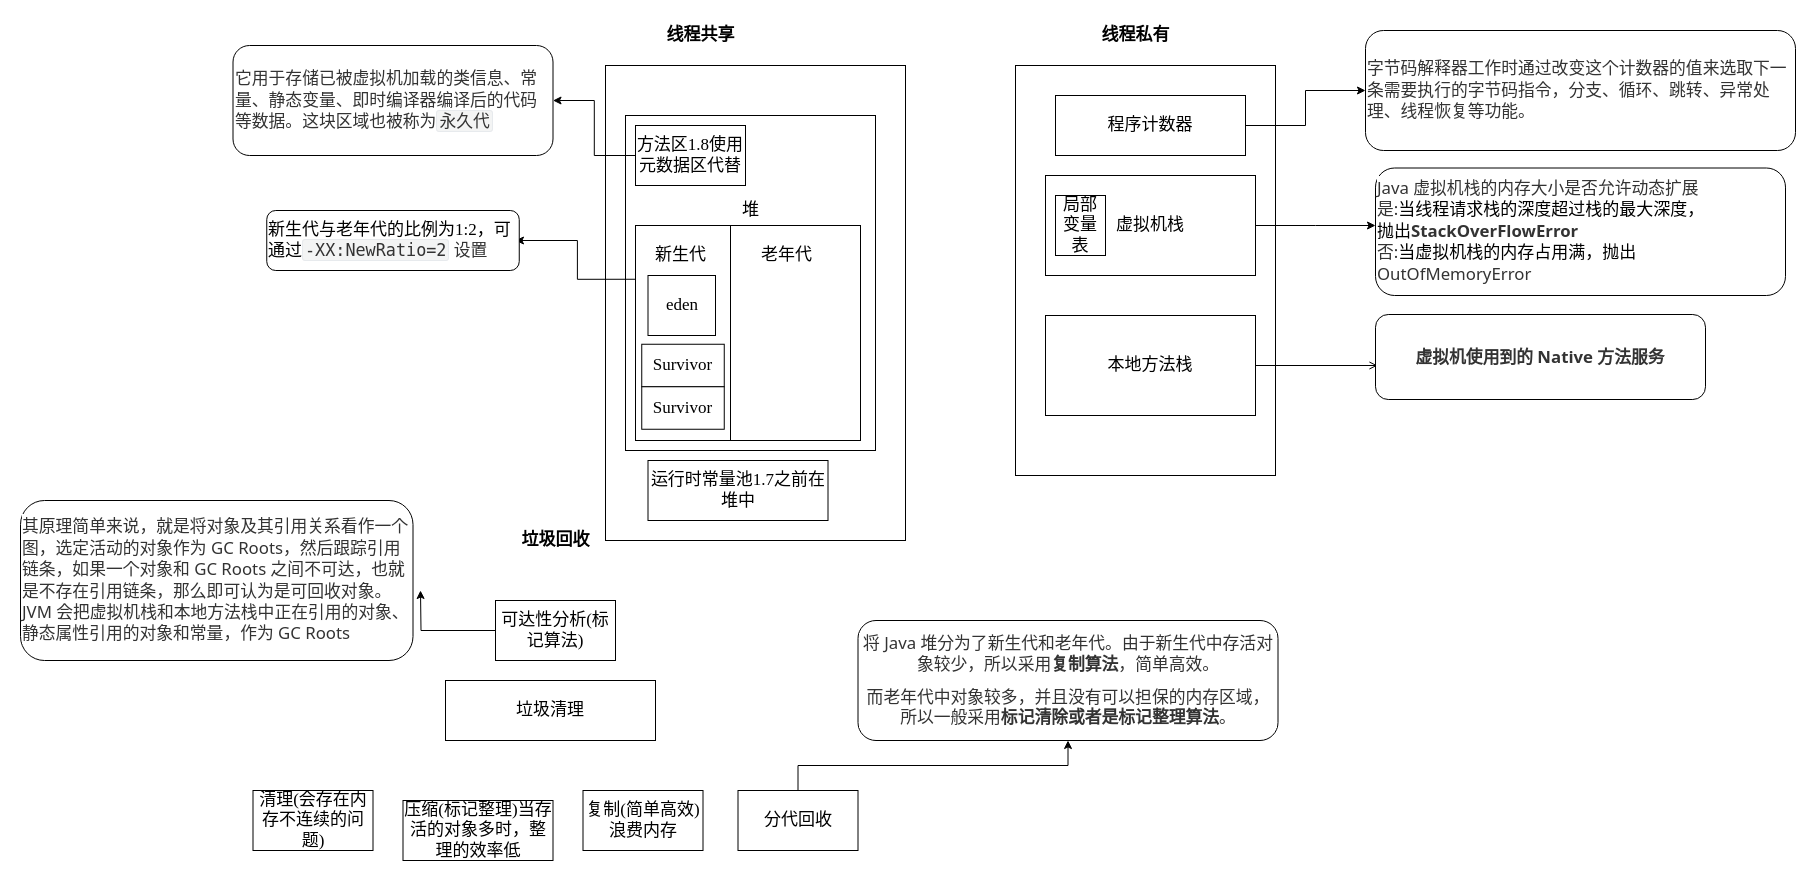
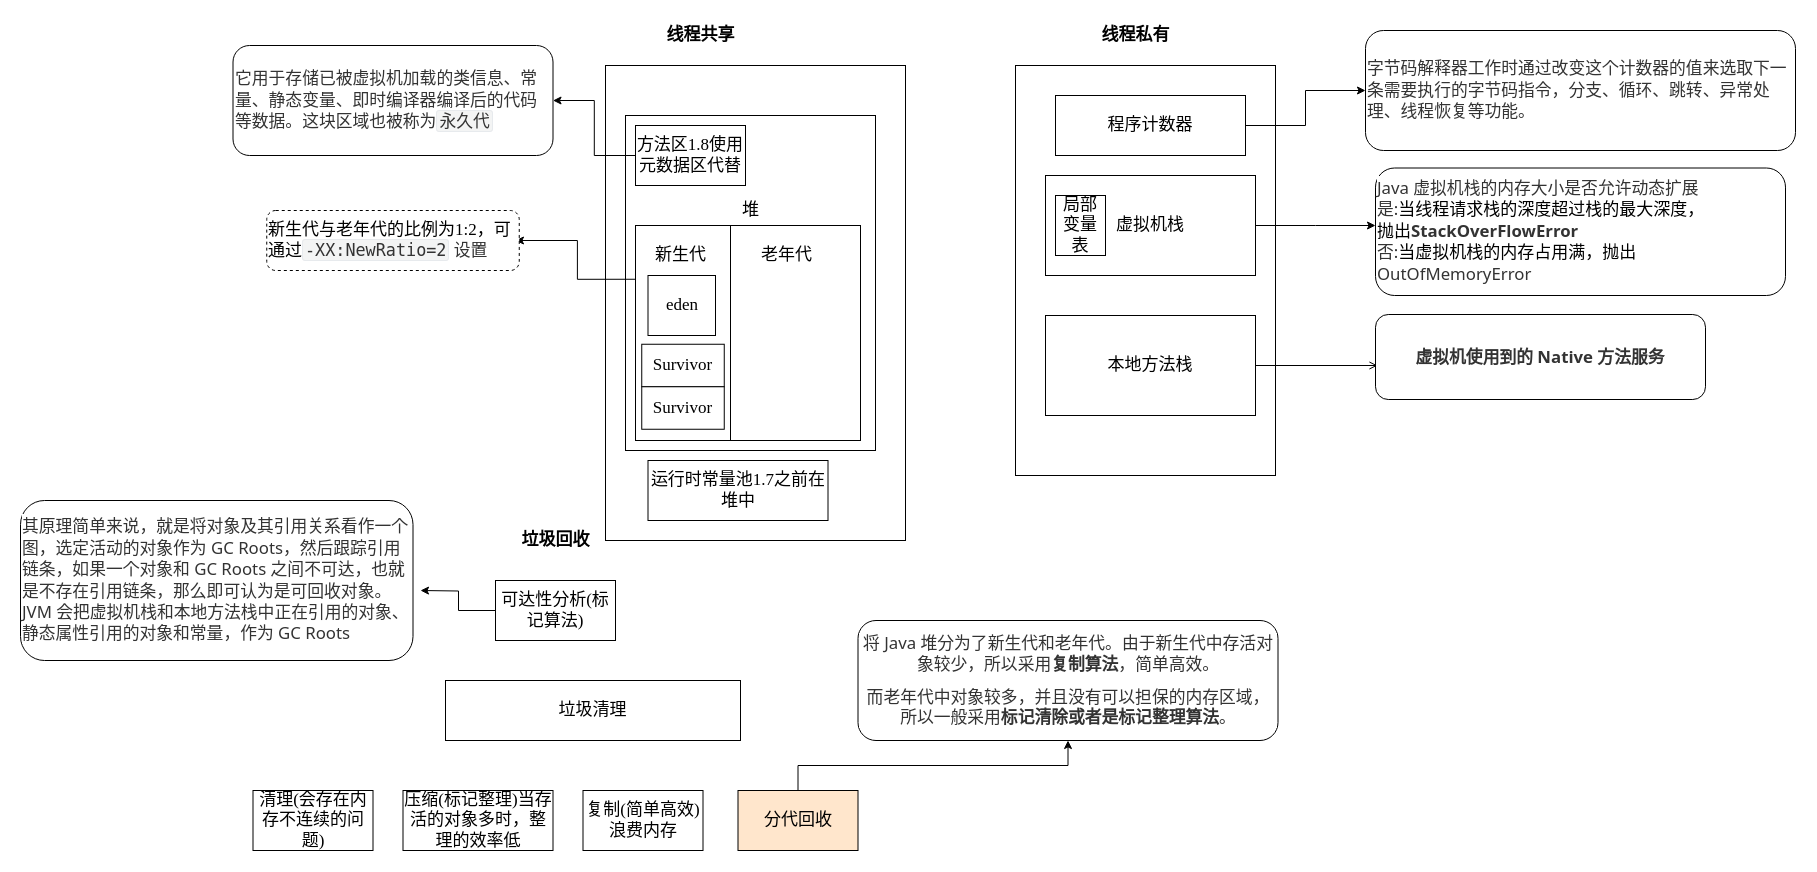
- <mxCell id="37" value="新生代与老年代的比例为1:2，可通过&lt;code style=&quot;box-sizing: border-box ; font-family: monospace , serif ; border: 1px solid rgb(231 , 234 , 237) ; background-color: rgb(243 , 244 , 244) ; border-radius: 3px ; padding: 0px 2px ; font-size: 16.8px ; color: rgb(51 , 51 , 51)&quot;&gt;-XX:NewRatio=2&lt;/code&gt;&lt;span style=&quot;box-sizing: border-box ; color: rgb(51 , 51 , 51) ; font-family: &amp;#34;segoe ui&amp;#34; , &amp;#34;lucida grande&amp;#34; , &amp;#34;helvetica&amp;#34; , &amp;#34;arial&amp;#34; , &amp;#34;microsoft yahei&amp;#34; , &amp;#34;freesans&amp;#34; , &amp;#34;arimo&amp;#34; , &amp;#34;droid sans&amp;#34; , &amp;#34;wenquanyi micro hei&amp;#34; , &amp;#34;hiragino sans gb&amp;#34; , &amp;#34;hiragino sans gb w3&amp;#34; , &amp;#34;fontawesome&amp;#34; , sans-serif ; font-size: 16.8px ; background-color: rgb(255 , 255 , 255)&quot;&gt;&amp;nbsp;设置&lt;/span&gt;" style="rounded=1;whiteSpace=wrap;html=1;fontFamily=Lucida Console;fontSize=17;align=left;verticalAlign=middle;" vertex="1" parent="1"><mxGeometry x="266.25" y="210" width="252.5" height="60" as="geometry" /></mxCell>
+ <mxCell id="37" value="新生代与老年代的比例为1:2，可通过&lt;code style=&quot;box-sizing: border-box ; font-family: monospace , serif ; border: 1px solid rgb(231 , 234 , 237) ; background-color: rgb(243 , 244 , 244) ; border-radius: 3px ; padding: 0px 2px ; font-size: 16.8px ; color: rgb(51 , 51 , 51)&quot;&gt;-XX:NewRatio=2&lt;/code&gt;&lt;span style=&quot;box-sizing: border-box ; color: rgb(51 , 51 , 51) ; font-family: &amp;#34;segoe ui&amp;#34; , &amp;#34;lucida grande&amp;#34; , &amp;#34;helvetica&amp;#34; , &amp;#34;arial&amp;#34; , &amp;#34;microsoft yahei&amp;#34; , &amp;#34;freesans&amp;#34; , &amp;#34;arimo&amp;#34; , &amp;#34;droid sans&amp;#34; , &amp;#34;wenquanyi micro hei&amp;#34; , &amp;#34;hiragino sans gb&amp;#34; , &amp;#34;hiragino sans gb w3&amp;#34; , &amp;#34;fontawesome&amp;#34; , sans-serif ; font-size: 16.8px ; background-color: rgb(255 , 255 , 255)&quot;&gt;&amp;nbsp;设置&lt;/span&gt;" style="rounded=1;whiteSpace=wrap;html=1;fontFamily=Lucida Console;fontSize=17;align=left;verticalAlign=middle;dashed=1;" vertex="1" parent="1"><mxGeometry x="266.25" y="210" width="252.5" height="60" as="geometry" /></mxCell>
- <mxCell id="22" value="可达性分析(标记算法)" style="rounded=0;whiteSpace=wrap;html=1;fontFamily=Lucida Console;fontSize=17;" vertex="1" parent="1"><mxGeometry x="495" y="600" width="120" height="60" as="geometry" /></mxCell>
+ <mxCell id="22" value="可达性分析(标记算法)" style="rounded=0;whiteSpace=wrap;html=1;fontFamily=Lucida Console;fontSize=17;" vertex="1" parent="1"><mxGeometry x="495" y="580" width="120" height="60" as="geometry" /></mxCell>
- <mxCell id="23" value="垃圾清理" style="rounded=0;whiteSpace=wrap;html=1;fontFamily=Lucida Console;fontSize=17;" vertex="1" parent="1"><mxGeometry x="445" y="680" width="210" height="60" as="geometry" /></mxCell>
+ <mxCell id="23" value="垃圾清理" style="rounded=0;whiteSpace=wrap;html=1;fontFamily=Lucida Console;fontSize=17;" vertex="1" parent="1"><mxGeometry x="445" y="680" width="295" height="60" as="geometry" /></mxCell>
- <mxCell id="28" value="分代回收" style="rounded=0;whiteSpace=wrap;html=1;fontFamily=Lucida Console;fontSize=17;" vertex="1" parent="1"><mxGeometry x="737.5" y="790" width="120" height="60" as="geometry" /></mxCell>
+ <mxCell id="28" value="分代回收" style="rounded=0;whiteSpace=wrap;html=1;fontFamily=Lucida Console;fontSize=17;fillColor=#ffe6cc;" vertex="1" parent="1"><mxGeometry x="737.5" y="790" width="120" height="60" as="geometry" /></mxCell>
- <mxCell id="25" value="压缩(标记整理)当存活的对象多时，整理的效率低" style="rounded=0;whiteSpace=wrap;html=1;fontFamily=Lucida Console;fontSize=17;" vertex="1" parent="1"><mxGeometry x="402.5" y="800" width="150" height="60" as="geometry" /></mxCell>
+ <mxCell id="25" value="压缩(标记整理)当存活的对象多时，整理的效率低" style="rounded=0;whiteSpace=wrap;html=1;fontFamily=Lucida Console;fontSize=17;" vertex="1" parent="1"><mxGeometry x="402.5" y="790" width="150" height="60" as="geometry" /></mxCell>
